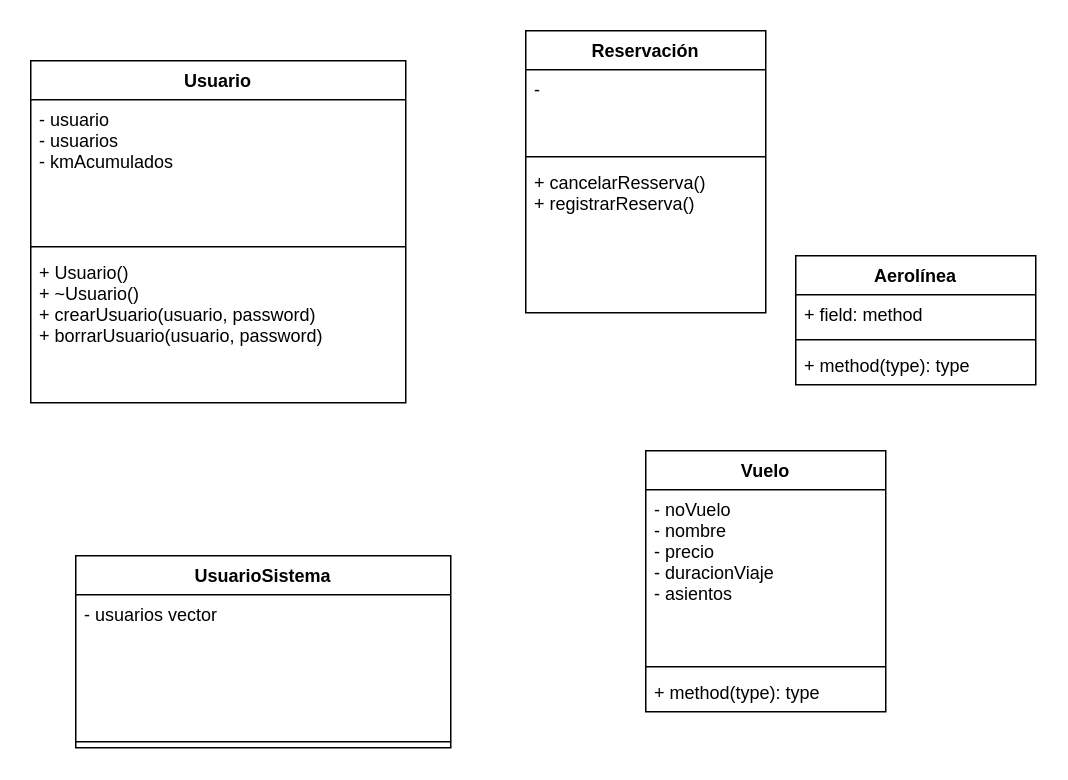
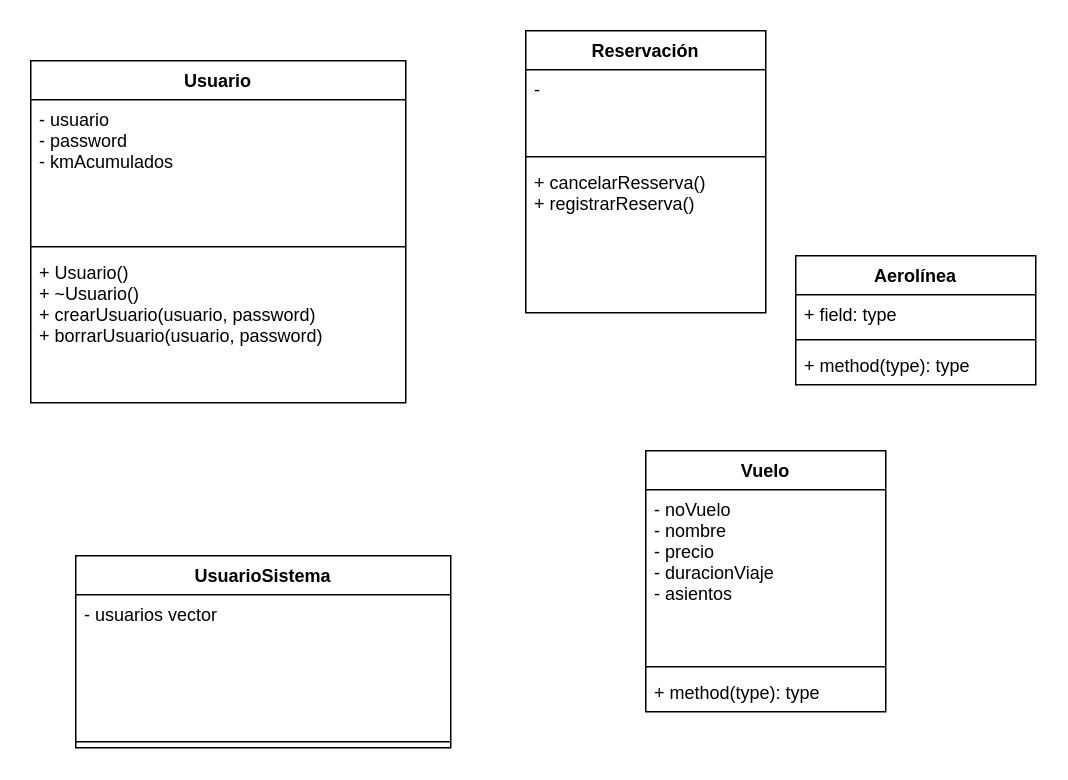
- <mxCell id="3" value="- usuario&#10;- usuarios&#10;- kmAcumulados" style="text;strokeColor=none;fillColor=none;align=left;verticalAlign=top;spacingLeft=4;spacingRight=4;overflow=hidden;rotatable=0;points=[[0,0.5],[1,0.5]];portConstraint=eastwest;" parent="2" vertex="1"><mxGeometry y="26" width="250" height="94" as="geometry" /></mxCell>
+ <mxCell id="3" value="- usuario&#10;- password&#10;- kmAcumulados" style="text;strokeColor=none;fillColor=none;align=left;verticalAlign=top;spacingLeft=4;spacingRight=4;overflow=hidden;rotatable=0;points=[[0,0.5],[1,0.5]];portConstraint=eastwest;" parent="2" vertex="1"><mxGeometry y="26" width="250" height="94" as="geometry" /></mxCell>
- <mxCell id="7" value="+ field: method" style="text;strokeColor=none;fillColor=none;align=left;verticalAlign=top;spacingLeft=4;spacingRight=4;overflow=hidden;rotatable=0;points=[[0,0.5],[1,0.5]];portConstraint=eastwest;" parent="6" vertex="1"><mxGeometry y="26" width="160" height="26" as="geometry" /></mxCell>
+ <mxCell id="7" value="+ field: type" style="text;strokeColor=none;fillColor=none;align=left;verticalAlign=top;spacingLeft=4;spacingRight=4;overflow=hidden;rotatable=0;points=[[0,0.5],[1,0.5]];portConstraint=eastwest;" parent="6" vertex="1"><mxGeometry y="26" width="160" height="26" as="geometry" /></mxCell>
